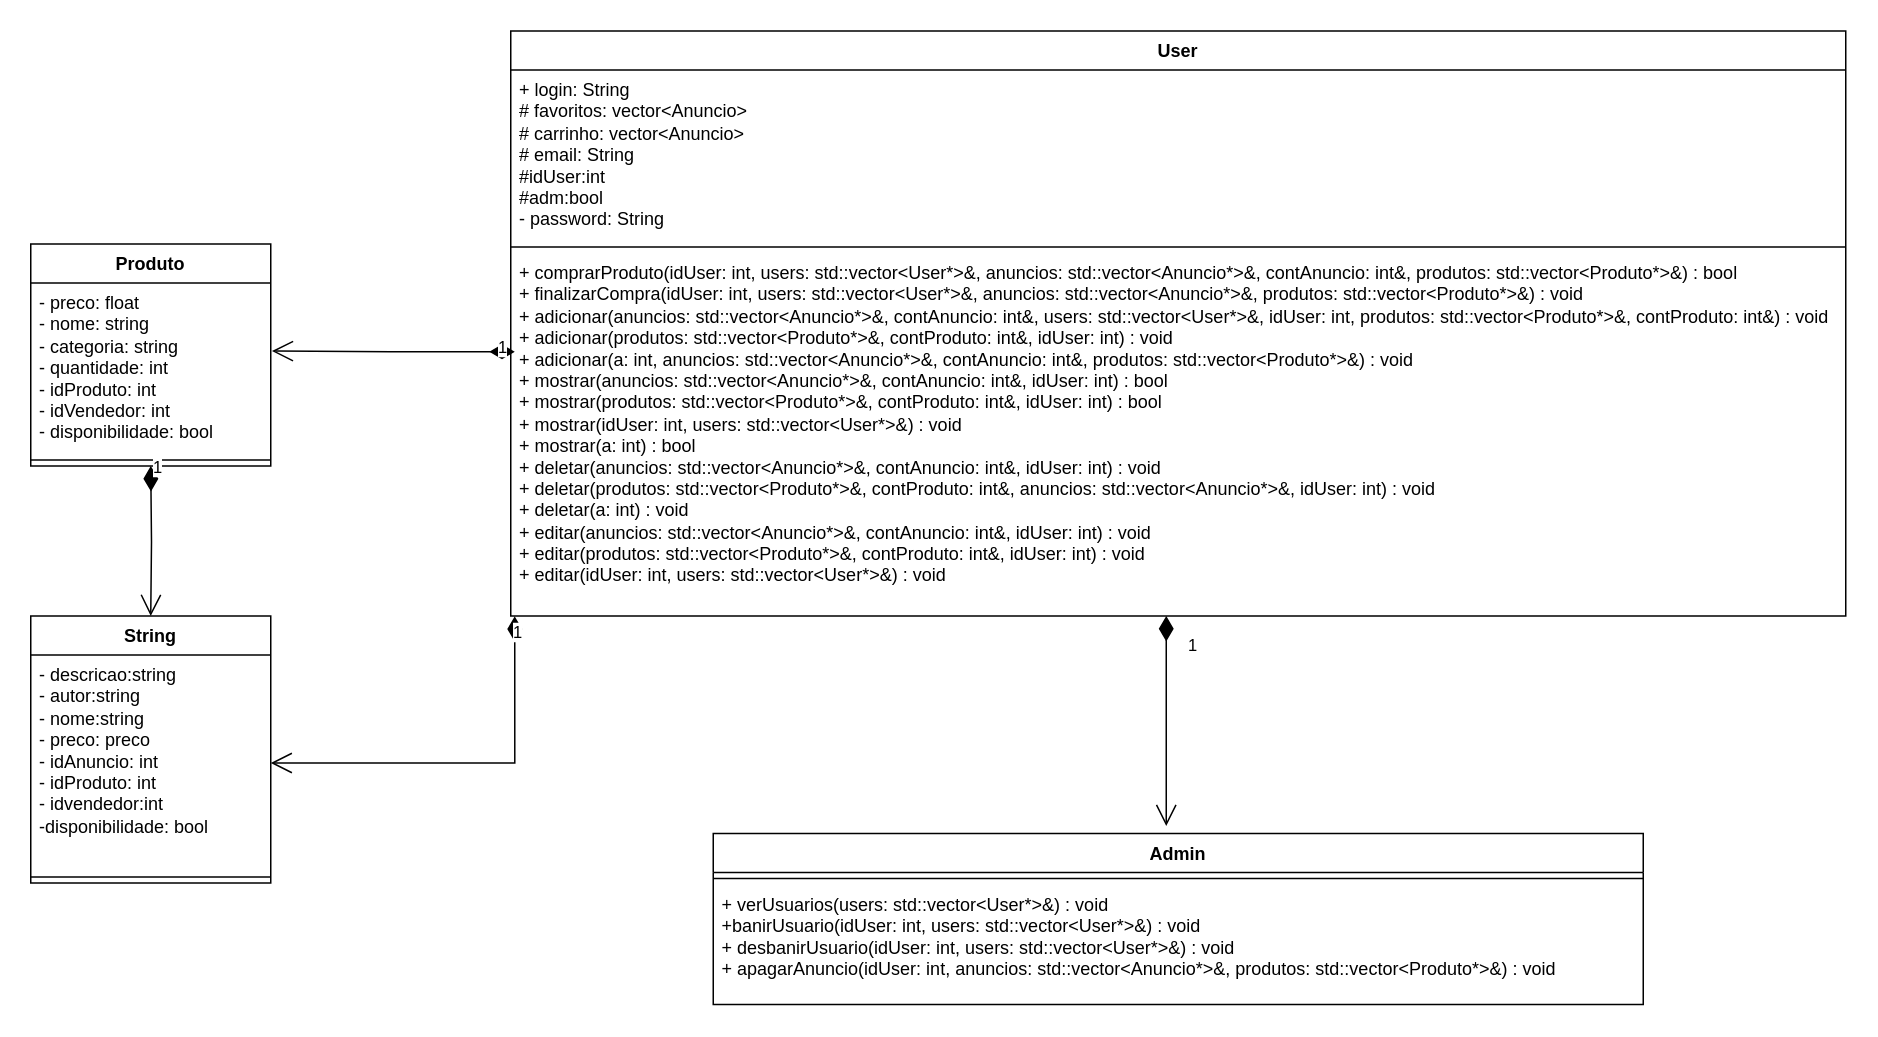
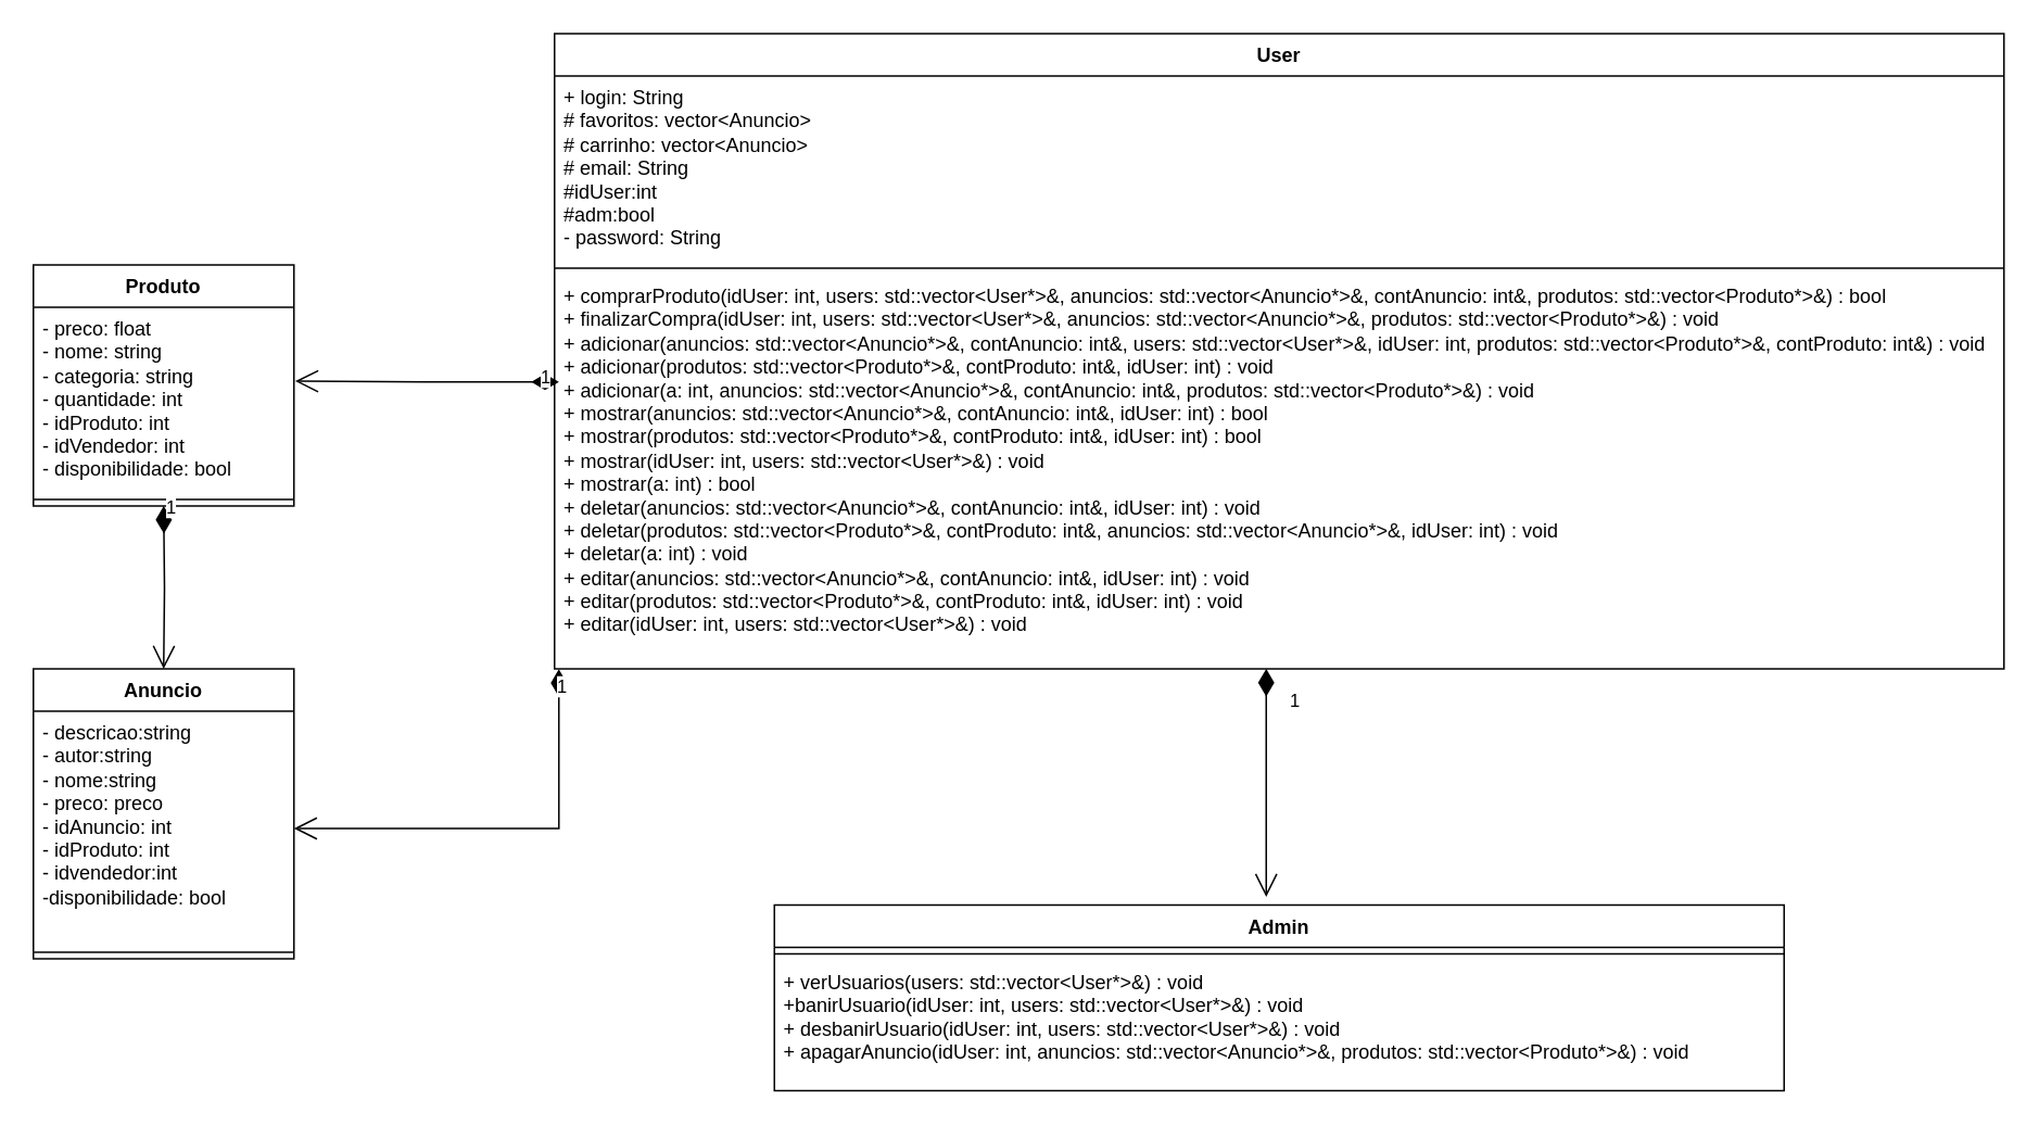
- <mxCell id="6" value="String" style="swimlane;fontStyle=1;align=center;verticalAlign=top;childLayout=stackLayout;horizontal=1;startSize=26;horizontalStack=0;resizeParent=1;resizeParentMax=0;resizeLast=0;collapsible=1;marginBottom=0;whiteSpace=wrap;html=1;" parent="1" vertex="1"><mxGeometry x="20" y="410" width="160" height="178" as="geometry" /></mxCell>
+ <mxCell id="6" value="Anuncio" style="swimlane;fontStyle=1;align=center;verticalAlign=top;childLayout=stackLayout;horizontal=1;startSize=26;horizontalStack=0;resizeParent=1;resizeParentMax=0;resizeLast=0;collapsible=1;marginBottom=0;whiteSpace=wrap;html=1;" parent="1" vertex="1"><mxGeometry x="20" y="410" width="160" height="178" as="geometry" /></mxCell>
